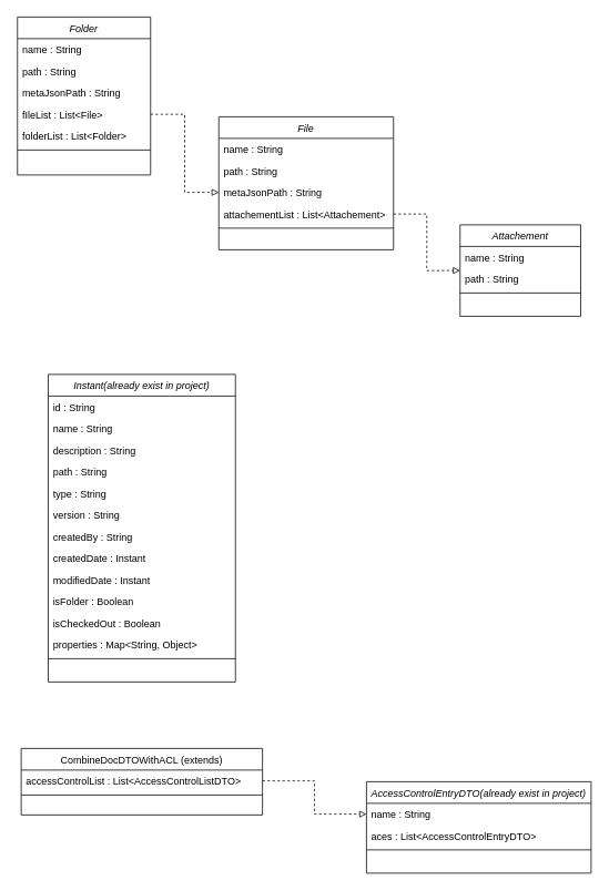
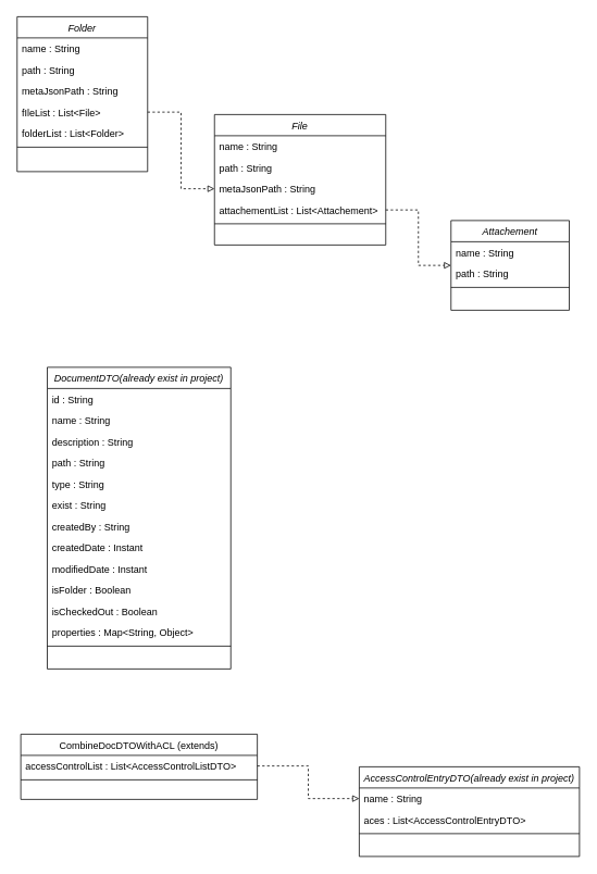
- <mxCell id="21" value="Instant(already exist in project)" style="swimlane;fontStyle=2;align=center;verticalAlign=top;childLayout=stackLayout;horizontal=1;startSize=26;horizontalStack=0;resizeParent=1;resizeLast=0;collapsible=1;marginBottom=0;rounded=0;shadow=0;strokeWidth=1;" parent="1" vertex="1"><mxGeometry x="57.5" y="450" width="225" height="370" as="geometry"><mxRectangle x="230" y="140" width="160" height="26" as="alternateBounds" /></mxGeometry></mxCell>
+ <mxCell id="21" value="DocumentDTO(already exist in project)" style="swimlane;fontStyle=2;align=center;verticalAlign=top;childLayout=stackLayout;horizontal=1;startSize=26;horizontalStack=0;resizeParent=1;resizeLast=0;collapsible=1;marginBottom=0;rounded=0;shadow=0;strokeWidth=1;" parent="1" vertex="1"><mxGeometry x="57.5" y="450" width="225" height="370" as="geometry"><mxRectangle x="230" y="140" width="160" height="26" as="alternateBounds" /></mxGeometry></mxCell>
- <mxCell id="27" value="version : String" style="text;align=left;verticalAlign=top;spacingLeft=4;spacingRight=4;overflow=hidden;rotatable=0;points=[[0,0.5],[1,0.5]];portConstraint=eastwest;rounded=0;shadow=0;html=0;" vertex="1" parent="21"><mxGeometry y="156" width="225" height="26" as="geometry" /></mxCell>
+ <mxCell id="27" value="exist : String" style="text;align=left;verticalAlign=top;spacingLeft=4;spacingRight=4;overflow=hidden;rotatable=0;points=[[0,0.5],[1,0.5]];portConstraint=eastwest;rounded=0;shadow=0;html=0;" vertex="1" parent="21"><mxGeometry y="156" width="225" height="26" as="geometry" /></mxCell>
